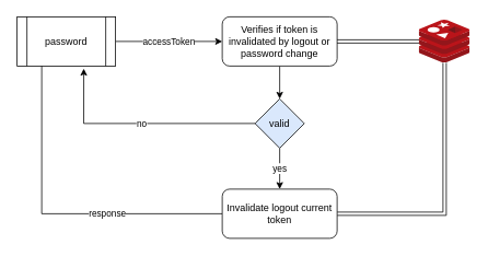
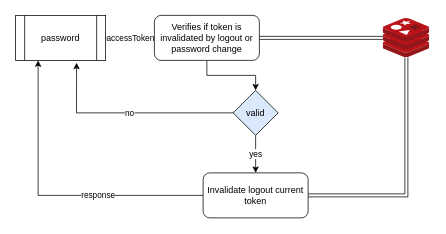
- <mxCell id="5" value="Verifies if token is invalidated by logout or password change" style="rounded=1;whiteSpace=wrap;html=1;" parent="1" vertex="1"><mxGeometry x="270" y="20" width="140" height="60" as="geometry" /></mxCell>
+ <mxCell id="5" value="Verifies if token is invalidated by logout or password change" style="rounded=1;whiteSpace=wrap;html=1;" parent="1" vertex="1"><mxGeometry x="205" y="20" width="140" height="60" as="geometry" /></mxCell>
- <mxCell id="11" value="response" style="edgeStyle=orthogonalEdgeStyle;rounded=0;orthogonalLoop=1;jettySize=auto;html=1;exitX=0;exitY=0.5;exitDx=0;exitDy=0;entryX=0.25;entryY=1;entryDx=0;entryDy=0;endArrow=none;" parent="1" source="12" target="3" edge="1"><mxGeometry x="-0.3" relative="1" as="geometry"><mxPoint as="offset" /></mxGeometry></mxCell>
+ <mxCell id="11" value="response" style="edgeStyle=orthogonalEdgeStyle;rounded=0;orthogonalLoop=1;jettySize=auto;html=1;exitX=0;exitY=0.5;exitDx=0;exitDy=0;entryX=0.25;entryY=1;entryDx=0;entryDy=0;" parent="1" source="12" target="3" edge="1"><mxGeometry x="-0.3" relative="1" as="geometry"><mxPoint as="offset" /></mxGeometry></mxCell>
